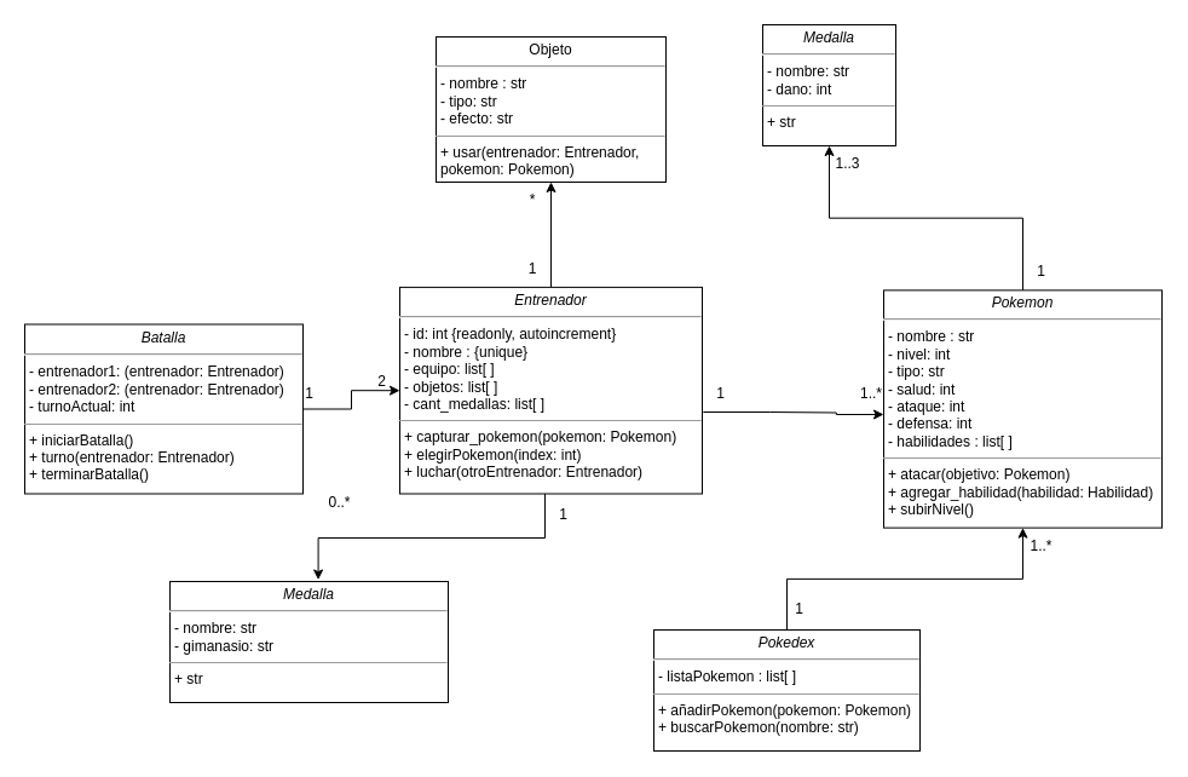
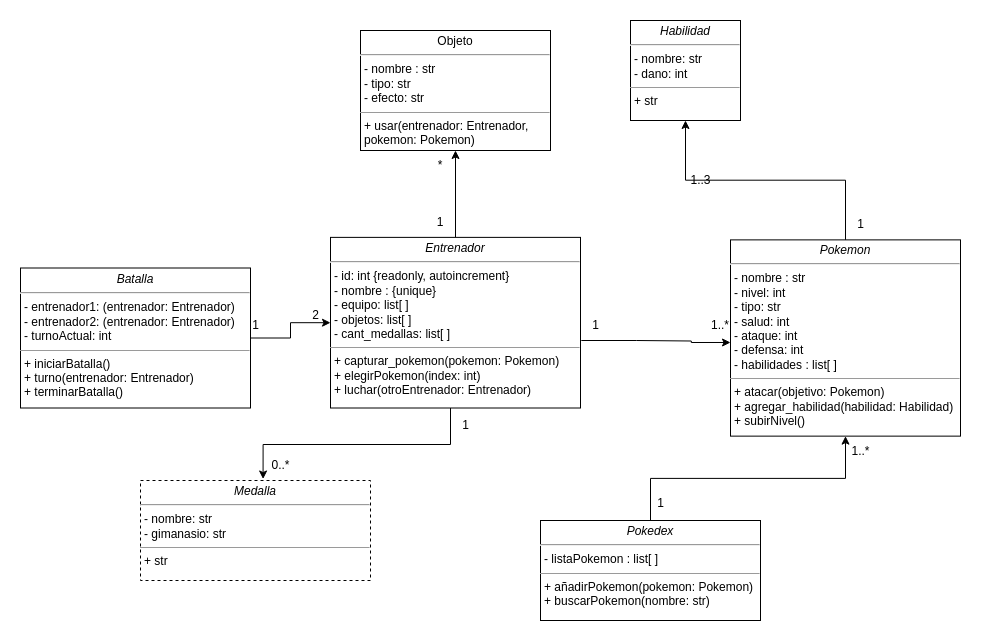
- <mxCell id="15" value="&lt;p style=&quot;margin: 4px 0px 0px;&quot;&gt;&lt;/p&gt;&lt;div style=&quot;text-align: center;&quot;&gt;&lt;i&gt;Medalla&lt;/i&gt;&lt;/div&gt;&lt;hr&gt;&lt;p style=&quot;margin:0px;margin-left:4px;&quot;&gt;- nombre: str&lt;/p&gt;&lt;p style=&quot;margin:0px;margin-left:4px;&quot;&gt;- dano: int&lt;/p&gt;&lt;hr size=&quot;1&quot;&gt;&lt;p style=&quot;margin:0px;margin-left:4px;&quot;&gt;+ str&lt;/p&gt;" style="verticalAlign=top;align=left;overflow=fill;fontSize=12;fontFamily=Helvetica;html=1;rounded=0;shadow=0;comic=0;labelBackgroundColor=none;strokeWidth=1" parent="1" vertex="1"><mxGeometry x="630" y="20" width="110" height="100" as="geometry" /></mxCell>
+ <mxCell id="15" value="&lt;p style=&quot;margin: 4px 0px 0px;&quot;&gt;&lt;/p&gt;&lt;div style=&quot;text-align: center;&quot;&gt;&lt;i&gt;Habilidad&lt;/i&gt;&lt;/div&gt;&lt;hr&gt;&lt;p style=&quot;margin:0px;margin-left:4px;&quot;&gt;- nombre: str&lt;/p&gt;&lt;p style=&quot;margin:0px;margin-left:4px;&quot;&gt;- dano: int&lt;/p&gt;&lt;hr size=&quot;1&quot;&gt;&lt;p style=&quot;margin:0px;margin-left:4px;&quot;&gt;+ str&lt;/p&gt;" style="verticalAlign=top;align=left;overflow=fill;fontSize=12;fontFamily=Helvetica;html=1;rounded=0;shadow=0;comic=0;labelBackgroundColor=none;strokeWidth=1" parent="1" vertex="1"><mxGeometry x="630" y="20" width="110" height="100" as="geometry" /></mxCell>
- <mxCell id="20" value="1..3" style="text;html=1;align=center;verticalAlign=middle;resizable=0;points=[];autosize=1;strokeColor=none;fillColor=none;" vertex="1" parent="1"><mxGeometry x="680" y="120" width="40" height="30" as="geometry" /></mxCell>
+ <mxCell id="20" value="1..3" style="text;html=1;align=center;verticalAlign=middle;resizable=0;points=[];autosize=1;strokeColor=none;fillColor=none;" vertex="1" parent="1"><mxGeometry x="680" y="165" width="40" height="30" as="geometry" /></mxCell>
- <mxCell id="22" value="0..*" style="text;html=1;align=center;verticalAlign=middle;resizable=0;points=[];autosize=1;strokeColor=none;fillColor=none;" vertex="1" parent="1"><mxGeometry x="260" y="400" width="40" height="30" as="geometry" /></mxCell>
+ <mxCell id="22" value="0..*" style="text;html=1;align=center;verticalAlign=middle;resizable=0;points=[];autosize=1;strokeColor=none;fillColor=none;" vertex="1" parent="1"><mxGeometry x="260" y="450" width="40" height="30" as="geometry" /></mxCell>
- <mxCell id="17" value="&lt;p style=&quot;margin: 4px 0px 0px;&quot;&gt;&lt;/p&gt;&lt;div style=&quot;text-align: center;&quot;&gt;&lt;i&gt;Medalla&lt;/i&gt;&lt;/div&gt;&lt;hr&gt;&lt;p style=&quot;margin:0px;margin-left:4px;&quot;&gt;- nombre: str&lt;/p&gt;&lt;p style=&quot;margin:0px;margin-left:4px;&quot;&gt;- gimanasio: str&lt;/p&gt;&lt;hr size=&quot;1&quot;&gt;&lt;p style=&quot;margin:0px;margin-left:4px;&quot;&gt;+ str&amp;nbsp;&lt;/p&gt;" style="verticalAlign=top;align=left;overflow=fill;fontSize=12;fontFamily=Helvetica;html=1;rounded=0;shadow=0;comic=0;labelBackgroundColor=none;strokeWidth=1" vertex="1" parent="1"><mxGeometry x="140" y="480" width="230" height="100" as="geometry" /></mxCell>
+ <mxCell id="17" value="&lt;p style=&quot;margin: 4px 0px 0px;&quot;&gt;&lt;/p&gt;&lt;div style=&quot;text-align: center;&quot;&gt;&lt;i&gt;Medalla&lt;/i&gt;&lt;/div&gt;&lt;hr&gt;&lt;p style=&quot;margin:0px;margin-left:4px;&quot;&gt;- nombre: str&lt;/p&gt;&lt;p style=&quot;margin:0px;margin-left:4px;&quot;&gt;- gimanasio: str&lt;/p&gt;&lt;hr size=&quot;1&quot;&gt;&lt;p style=&quot;margin:0px;margin-left:4px;&quot;&gt;+ str&amp;nbsp;&lt;/p&gt;" style="verticalAlign=top;align=left;overflow=fill;fontSize=12;fontFamily=Helvetica;html=1;rounded=0;shadow=0;comic=0;labelBackgroundColor=none;strokeWidth=1;dashed=1;" vertex="1" parent="1"><mxGeometry x="140" y="480" width="230" height="100" as="geometry" /></mxCell>
